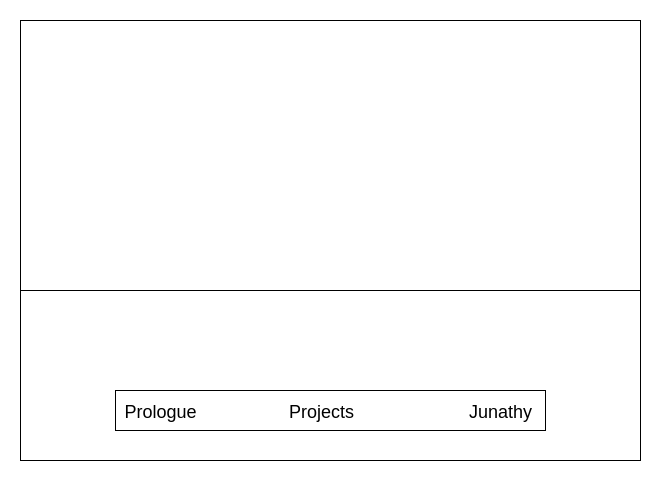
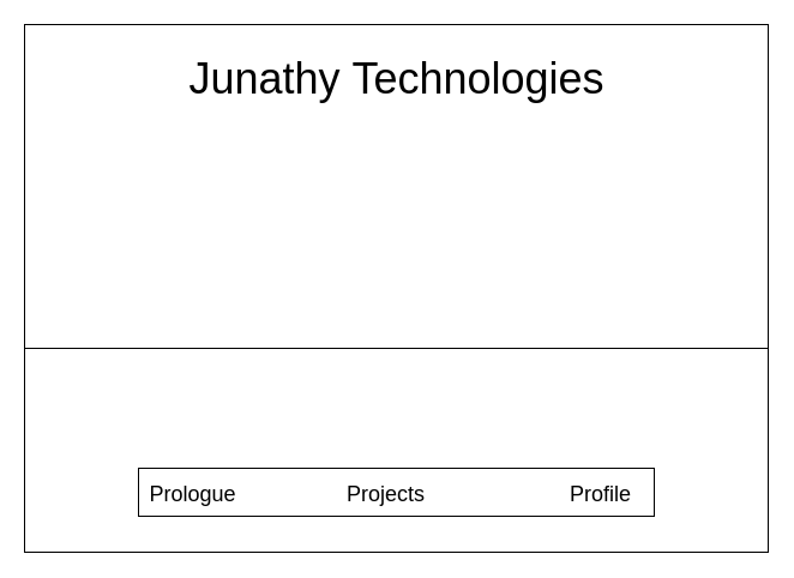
+ <mxCell id="4" value="&lt;font style=&quot;font-size: 36px&quot;&gt;Junathy&amp;nbsp;Technologies&lt;/font&gt;" style="text;html=1;align=center;verticalAlign=middle;resizable=0;points=[];autosize=1;strokeColor=none;fillColor=none;fontSize=36;" vertex="1" parent="1"><mxGeometry x="150" y="40" width="360" height="50" as="geometry" /></mxCell>
- <mxCell id="9" value="&lt;font style=&quot;font-size: 18px&quot;&gt;Junathy&lt;/font&gt;" style="text;html=1;align=center;verticalAlign=middle;resizable=0;points=[];autosize=1;strokeColor=none;fillColor=none;fontSize=36;" vertex="1" parent="5"><mxGeometry x="350" width="70" height="50" as="geometry" /></mxCell>
+ <mxCell id="9" value="&lt;font style=&quot;font-size: 18px&quot;&gt;Profile&lt;/font&gt;" style="text;html=1;align=center;verticalAlign=middle;resizable=0;points=[];autosize=1;strokeColor=none;fillColor=none;fontSize=36;" vertex="1" parent="5"><mxGeometry x="350" width="70" height="50" as="geometry" /></mxCell>
